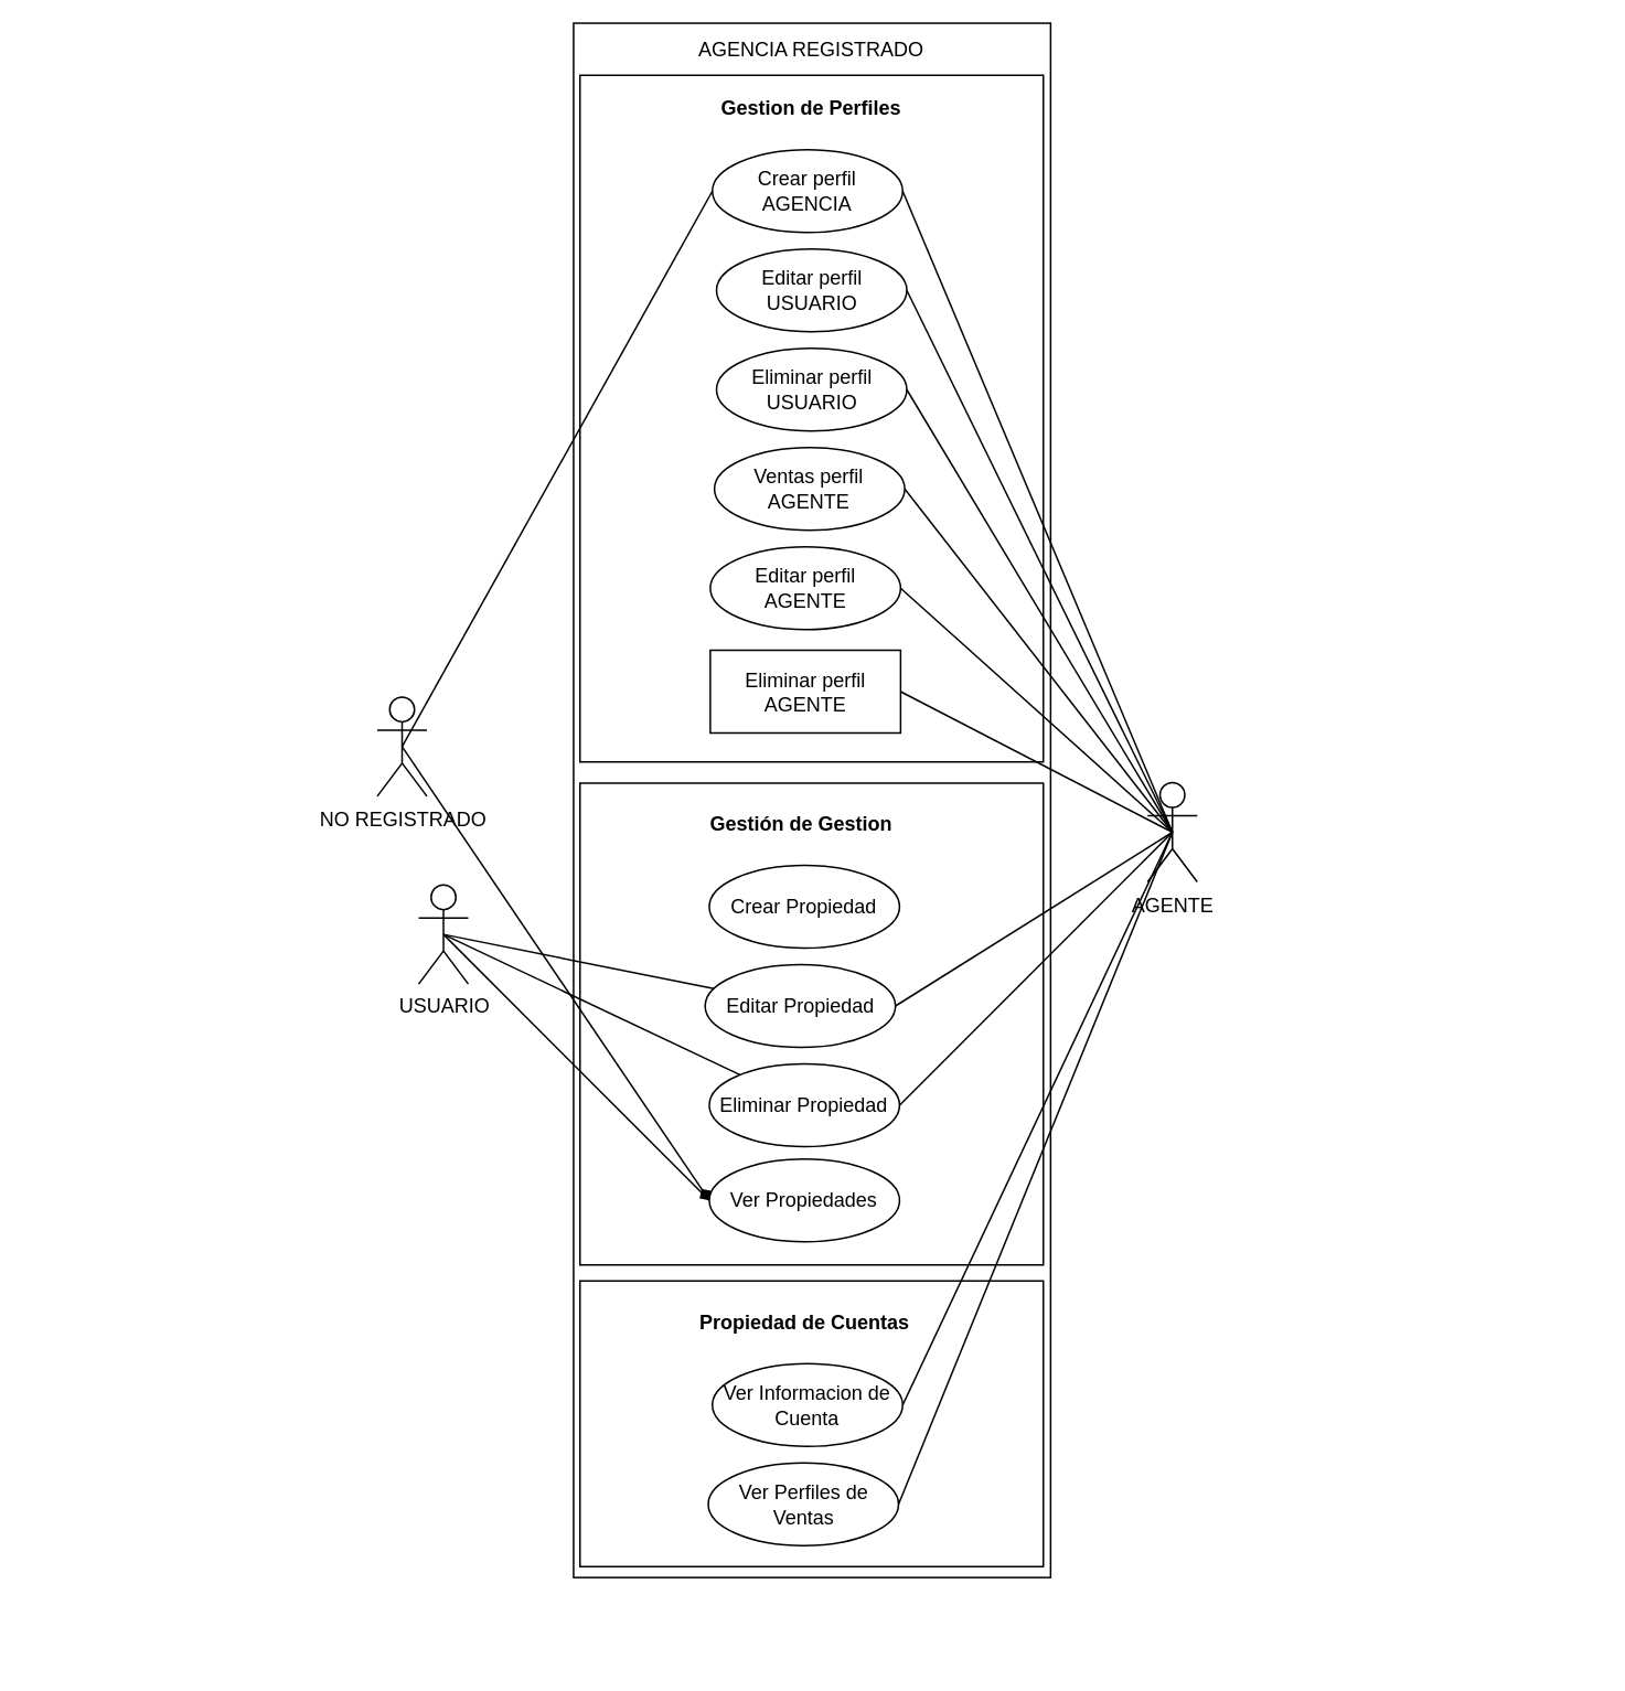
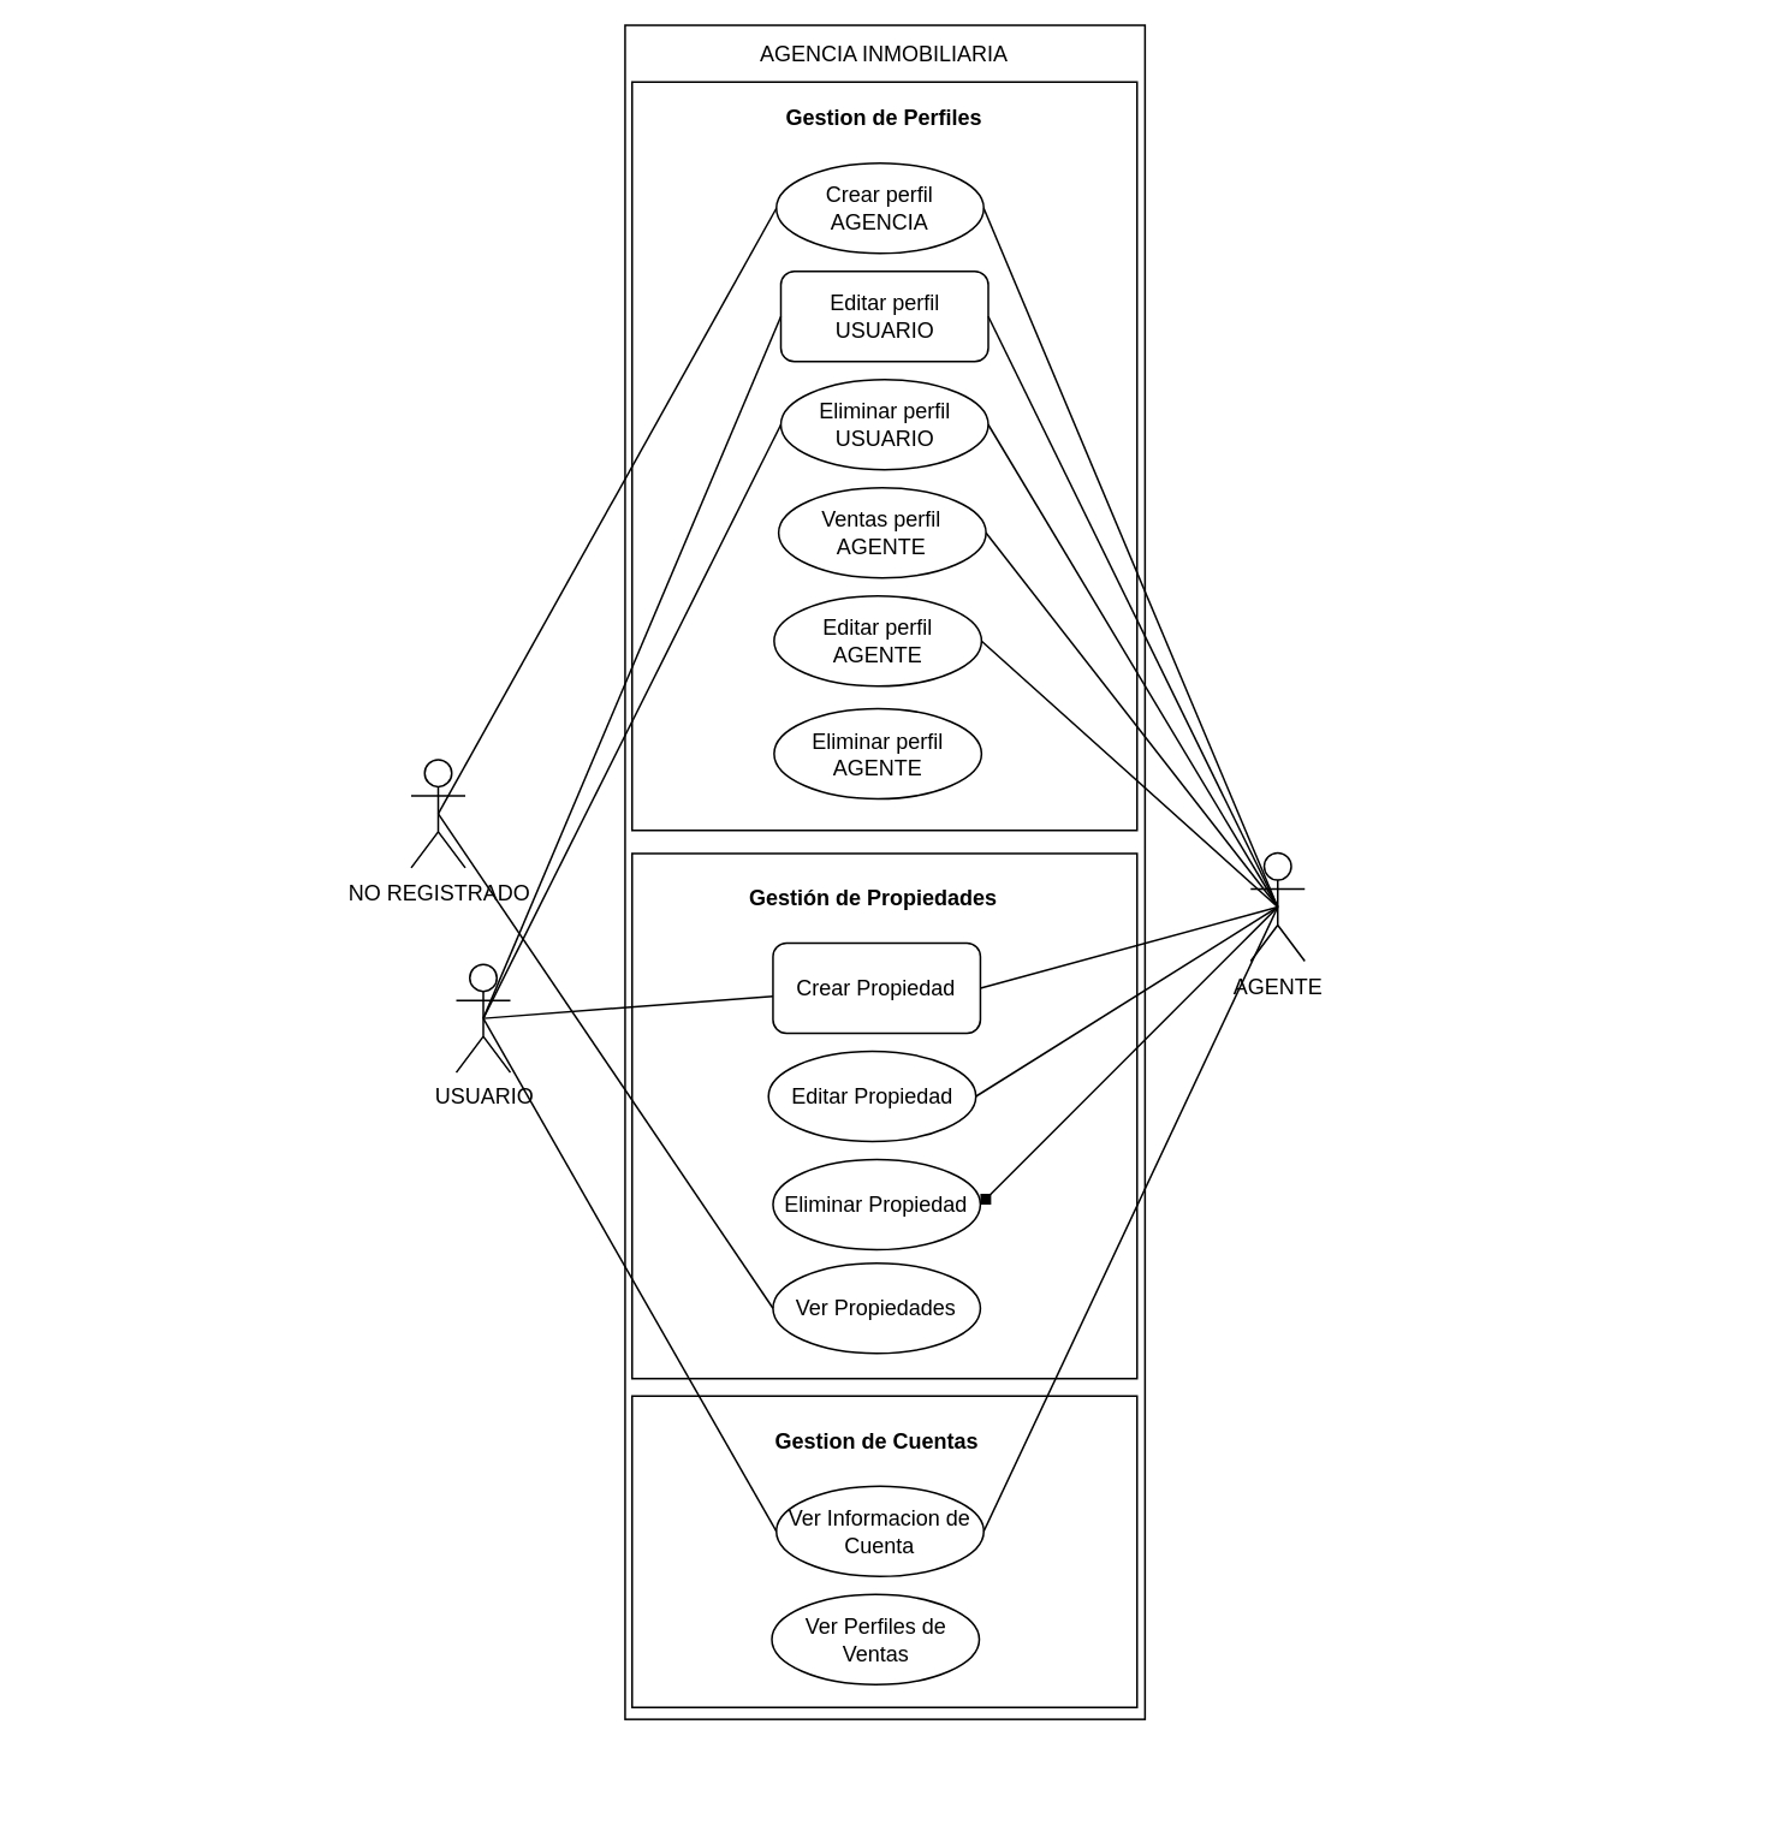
- <mxCell id="40" value="AGENCIA REGISTRADO" style="text;html=1;strokeColor=none;fillColor=none;align=center;verticalAlign=middle;whiteSpace=wrap;rounded=0;" vertex="1" parent="1"><mxGeometry x="340" y="20" width="300" height="20" as="geometry" /></mxCell>
+ <mxCell id="40" value="AGENCIA INMOBILIARIA" style="text;html=1;strokeColor=none;fillColor=none;align=center;verticalAlign=middle;whiteSpace=wrap;rounded=0;" vertex="1" parent="1"><mxGeometry x="340" y="20" width="300" height="20" as="geometry" /></mxCell>
- <mxCell id="9" value="Editar perfil&lt;br&gt;USUARIO" style="ellipse;whiteSpace=wrap;html=1;" parent="1" vertex="1"><mxGeometry x="432.5" y="150" width="115" height="50" as="geometry" /></mxCell>
+ <mxCell id="9" value="Editar perfil&lt;br&gt;USUARIO" style="whiteSpace=wrap;html=1;rounded=1;" parent="1" vertex="1"><mxGeometry x="432.5" y="150" width="115" height="50" as="geometry" /></mxCell>
+ <mxCell id="28" value="" style="endArrow=none;html=1;exitX=0.5;exitY=0.5;exitDx=0;exitDy=0;exitPerimeter=0;entryX=0;entryY=0.5;entryDx=0;entryDy=0;" parent="1" source="4" target="10" edge="1"><mxGeometry width="50" height="50" relative="1" as="geometry"><mxPoint x="170" y="460" as="sourcePoint" /><mxPoint x="442.5" y="185" as="targetPoint" /></mxGeometry></mxCell>
- <mxCell id="21" value="Eliminar perfil&lt;br&gt;AGENTE" style="whiteSpace=wrap;html=1;rounded=0;" parent="1" vertex="1"><mxGeometry x="428.75" y="392.5" width="115" height="50" as="geometry" /></mxCell>
+ <mxCell id="21" value="Eliminar perfil&lt;br&gt;AGENTE" style="ellipse;whiteSpace=wrap;html=1;" parent="1" vertex="1"><mxGeometry x="428.75" y="392.5" width="115" height="50" as="geometry" /></mxCell>
- <mxCell id="23" value="" style="endArrow=none;html=1;entryX=0.5;entryY=0.5;entryDx=0;entryDy=0;entryPerimeter=0;exitX=1;exitY=0.5;exitDx=0;exitDy=0;" parent="1" source="21" target="5" edge="1"><mxGeometry width="50" height="50" relative="1" as="geometry"><mxPoint x="558.75" y="485" as="sourcePoint" /><mxPoint x="720" y="310" as="targetPoint" /></mxGeometry></mxCell>
- <mxCell id="25" value="&lt;b&gt;Gestión de Gestion&lt;/b&gt;" style="text;html=1;strokeColor=none;fillColor=none;align=center;verticalAlign=middle;whiteSpace=wrap;rounded=0;" parent="1" vertex="1"><mxGeometry x="369.38" y="472.5" width="230" height="50" as="geometry" /></mxCell>
+ <mxCell id="25" value="&lt;b&gt;Gestión de Propiedades&lt;/b&gt;" style="text;html=1;strokeColor=none;fillColor=none;align=center;verticalAlign=middle;whiteSpace=wrap;rounded=0;" parent="1" vertex="1"><mxGeometry x="369.38" y="472.5" width="230" height="50" as="geometry" /></mxCell>
+ <mxCell id="22" value="" style="endArrow=none;html=1;entryX=0.5;entryY=0.5;entryDx=0;entryDy=0;entryPerimeter=0;exitX=1;exitY=0.5;exitDx=0;exitDy=0;" parent="1" source="11" target="5" edge="1"><mxGeometry width="50" height="50" relative="1" as="geometry"><mxPoint x="255" y="850" as="sourcePoint" /><mxPoint x="305" y="800" as="targetPoint" /></mxGeometry></mxCell>
- <mxCell id="11" value="Crear Propiedad" style="ellipse;whiteSpace=wrap;html=1;" parent="1" vertex="1"><mxGeometry x="428.13" y="522.5" width="115" height="50" as="geometry" /></mxCell>
+ <mxCell id="11" value="Crear Propiedad" style="whiteSpace=wrap;html=1;rounded=1;" parent="1" vertex="1"><mxGeometry x="428.13" y="522.5" width="115" height="50" as="geometry" /></mxCell>
- <mxCell id="27" value="" style="endArrow=none;html=1;exitX=0.5;exitY=0.5;exitDx=0;exitDy=0;exitPerimeter=0;" parent="1" source="4" target="12" edge="1"><mxGeometry width="50" height="50" relative="1" as="geometry"><mxPoint x="170" y="460" as="sourcePoint" /><mxPoint x="440" y="125" as="targetPoint" /></mxGeometry></mxCell>
+ <mxCell id="27" value="" style="endArrow=none;html=1;exitX=0.5;exitY=0.5;exitDx=0;exitDy=0;exitPerimeter=0;entryX=0;entryY=0.5;entryDx=0;entryDy=0;" parent="1" source="4" target="9" edge="1"><mxGeometry width="50" height="50" relative="1" as="geometry"><mxPoint x="170" y="460" as="sourcePoint" /><mxPoint x="440" y="125" as="targetPoint" /></mxGeometry></mxCell>
- <mxCell id="33" value="" style="endArrow=none;html=1;exitX=0.5;exitY=0.5;exitDx=0;exitDy=0;exitPerimeter=0;" parent="1" source="4" target="13" edge="1"><mxGeometry width="50" height="50" relative="1" as="geometry"><mxPoint x="170" y="460" as="sourcePoint" /><mxPoint x="438.13" y="677.5" as="targetPoint" /></mxGeometry></mxCell>
+ <mxCell id="33" value="" style="endArrow=none;html=1;exitX=0.5;exitY=0.5;exitDx=0;exitDy=0;exitPerimeter=0;entryX=0;entryY=0.5;entryDx=0;entryDy=0;" parent="1" source="4" target="30" edge="1"><mxGeometry width="50" height="50" relative="1" as="geometry"><mxPoint x="170" y="460" as="sourcePoint" /><mxPoint x="438.13" y="677.5" as="targetPoint" /></mxGeometry></mxCell>
- <mxCell id="41" value="" style="endArrow=none;html=1;exitX=0.5;exitY=0.5;exitDx=0;exitDy=0;exitPerimeter=0;entryX=0;entryY=0.5;entryDx=0;entryDy=0;" edge="1" parent="1" source="4" target="38"><mxGeometry width="50" height="50" relative="1" as="geometry"><mxPoint x="277.5" y="450.75" as="sourcePoint" /><mxPoint x="438.13" y="735" as="targetPoint" /></mxGeometry></mxCell>
+ <mxCell id="41" value="" style="endArrow=none;html=1;exitX=0.5;exitY=0.5;exitDx=0;exitDy=0;exitPerimeter=0;" edge="1" parent="1" source="4" target="11"><mxGeometry width="50" height="50" relative="1" as="geometry"><mxPoint x="277.5" y="450.75" as="sourcePoint" /><mxPoint x="438.13" y="735" as="targetPoint" /></mxGeometry></mxCell>
- <mxCell id="17" value="" style="endArrow=none;html=1;exitX=0.5;exitY=0.5;exitDx=0;exitDy=0;exitPerimeter=0;entryX=1;entryY=0.5;entryDx=0;entryDy=0;" parent="1" source="5" target="13" edge="1"><mxGeometry width="50" height="50" relative="1" as="geometry"><mxPoint x="720" y="310" as="sourcePoint" /><mxPoint x="557.5" y="305" as="targetPoint" /></mxGeometry></mxCell>
+ <mxCell id="17" value="" style="endArrow=diamond;html=1;exitX=0.5;exitY=0.5;exitDx=0;exitDy=0;exitPerimeter=0;entryX=1;entryY=0.5;entryDx=0;entryDy=0;" parent="1" source="5" target="13" edge="1"><mxGeometry width="50" height="50" relative="1" as="geometry"><mxPoint x="720" y="310" as="sourcePoint" /><mxPoint x="557.5" y="305" as="targetPoint" /></mxGeometry></mxCell>
- <mxCell id="39" value="" style="endArrow=diamond;html=1;exitX=0.5;exitY=0.5;exitDx=0;exitDy=0;exitPerimeter=0;entryX=0;entryY=0.5;entryDx=0;entryDy=0;" edge="1" parent="1" source="36" target="38"><mxGeometry width="50" height="50" relative="1" as="geometry"><mxPoint x="170" y="530" as="sourcePoint" /><mxPoint x="440" y="885" as="targetPoint" /></mxGeometry></mxCell>
+ <mxCell id="39" value="" style="endArrow=none;html=1;exitX=0.5;exitY=0.5;exitDx=0;exitDy=0;exitPerimeter=0;entryX=0;entryY=0.5;entryDx=0;entryDy=0;" edge="1" parent="1" source="36" target="38"><mxGeometry width="50" height="50" relative="1" as="geometry"><mxPoint x="170" y="530" as="sourcePoint" /><mxPoint x="440" y="885" as="targetPoint" /></mxGeometry></mxCell>
- <mxCell id="35" value="" style="endArrow=none;html=1;exitX=0.5;exitY=0.5;exitDx=0;exitDy=0;exitPerimeter=0;entryX=1;entryY=0.5;entryDx=0;entryDy=0;" parent="1" source="5" target="31" edge="1"><mxGeometry width="50" height="50" relative="1" as="geometry"><mxPoint x="820" y="530" as="sourcePoint" /><mxPoint x="555.62" y="807.5" as="targetPoint" /></mxGeometry></mxCell>
- <mxCell id="32" value="&lt;b&gt;Propiedad de Cuentas&lt;/b&gt;" style="text;html=1;strokeColor=none;fillColor=none;align=center;verticalAlign=middle;whiteSpace=wrap;rounded=0;" parent="1" vertex="1"><mxGeometry x="371.25" y="773.67" width="230" height="50" as="geometry" /></mxCell>
+ <mxCell id="32" value="&lt;b&gt;Gestion de Cuentas&lt;/b&gt;" style="text;html=1;strokeColor=none;fillColor=none;align=center;verticalAlign=middle;whiteSpace=wrap;rounded=0;" parent="1" vertex="1"><mxGeometry x="371.25" y="773.67" width="230" height="50" as="geometry" /></mxCell>
